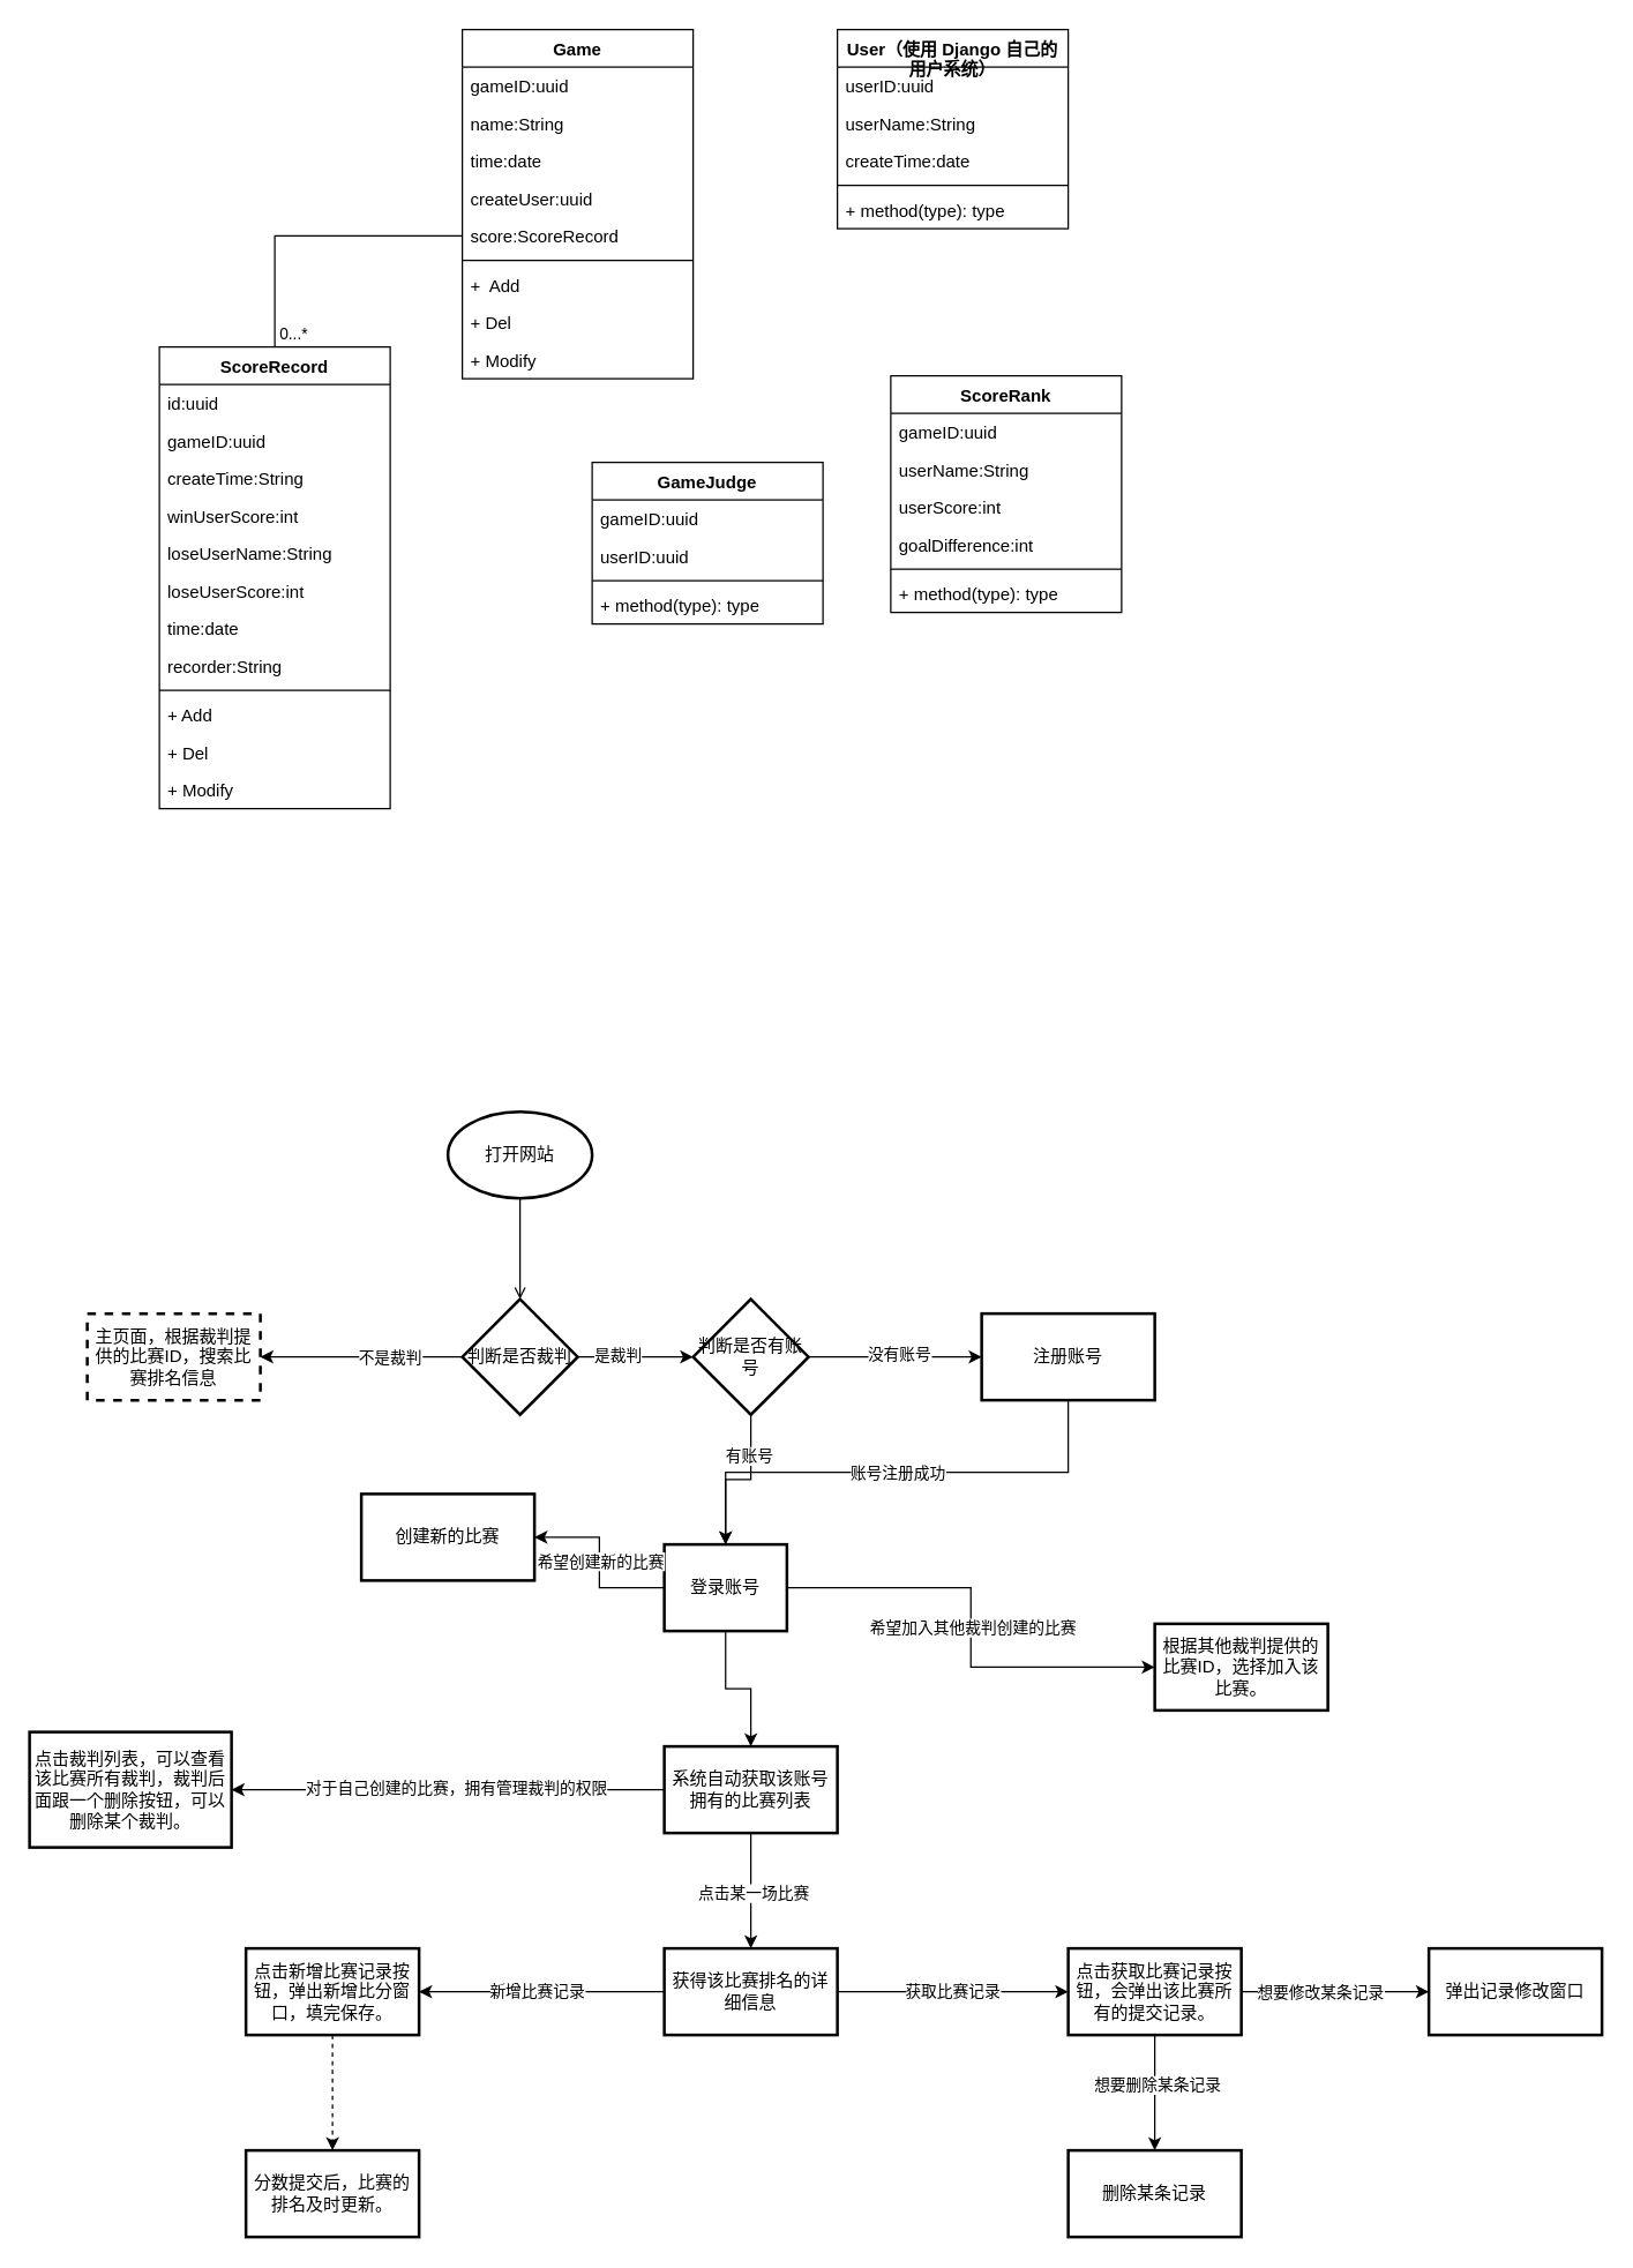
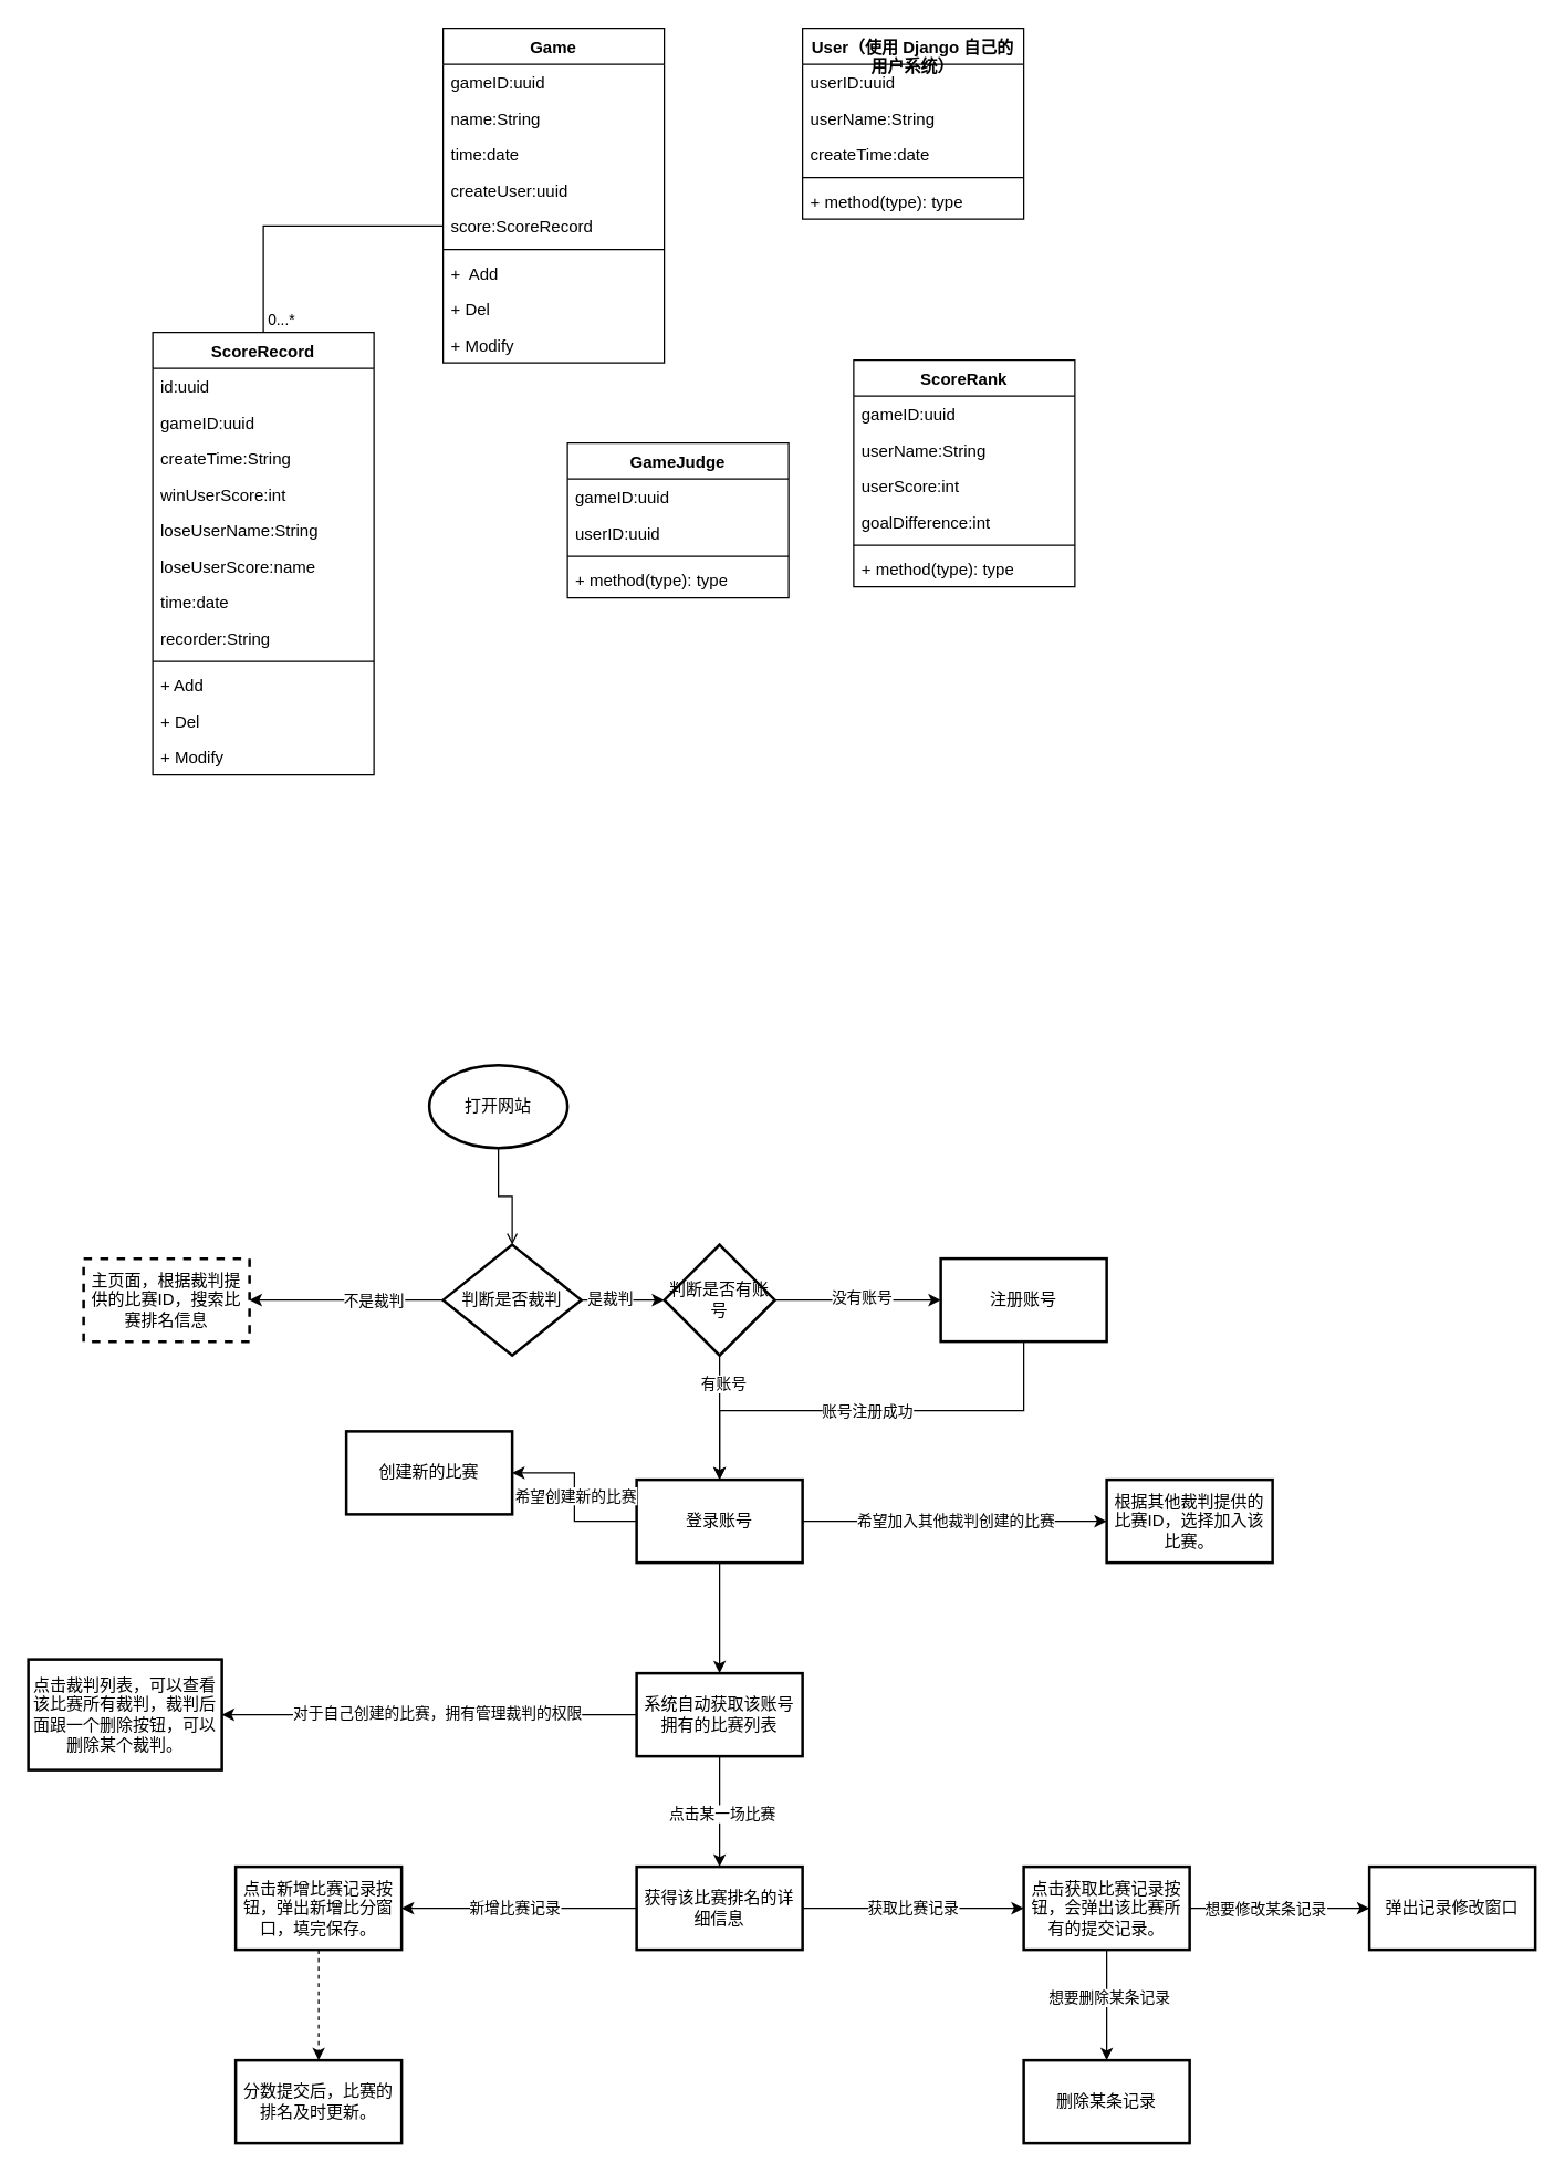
- <mxCell id="10" value="loseUserScore:int" style="text;strokeColor=none;fillColor=none;align=left;verticalAlign=top;spacingLeft=4;spacingRight=4;overflow=hidden;rotatable=0;points=[[0,0.5],[1,0.5]];portConstraint=eastwest;whiteSpace=wrap;html=1;" vertex="1" parent="4"><mxGeometry y="156" width="160" height="26" as="geometry" /></mxCell>
+ <mxCell id="10" value="loseUserScore:name" style="text;strokeColor=none;fillColor=none;align=left;verticalAlign=top;spacingLeft=4;spacingRight=4;overflow=hidden;rotatable=0;points=[[0,0.5],[1,0.5]];portConstraint=eastwest;whiteSpace=wrap;html=1;" vertex="1" parent="4"><mxGeometry y="156" width="160" height="26" as="geometry" /></mxCell>
- <mxCell id="44" value="判断是否裁判" style="rhombus;whiteSpace=wrap;html=1;strokeWidth=2;" vertex="1" parent="1"><mxGeometry x="320" y="900" width="80" height="80" as="geometry" /></mxCell>
+ <mxCell id="44" value="判断是否裁判" style="rhombus;whiteSpace=wrap;html=1;strokeWidth=2;" vertex="1" parent="1"><mxGeometry x="320" y="900" width="100" height="80" as="geometry" /></mxCell>
- <mxCell id="55" value="登录账号" style="whiteSpace=wrap;html=1;strokeWidth=2;" vertex="1" parent="1"><mxGeometry x="460" y="1070" width="85" height="60" as="geometry" /></mxCell>
+ <mxCell id="55" value="登录账号" style="whiteSpace=wrap;html=1;strokeWidth=2;" vertex="1" parent="1"><mxGeometry x="460" y="1070" width="120" height="60" as="geometry" /></mxCell>
- <mxCell id="66" value="根据其他裁判提供的比赛ID，选择加入该比赛。" style="whiteSpace=wrap;html=1;strokeWidth=2;" vertex="1" parent="1"><mxGeometry x="800" y="1125" width="120" height="60" as="geometry" /></mxCell>
+ <mxCell id="66" value="根据其他裁判提供的比赛ID，选择加入该比赛。" style="whiteSpace=wrap;html=1;strokeWidth=2;" vertex="1" parent="1"><mxGeometry x="800" y="1070" width="120" height="60" as="geometry" /></mxCell>
